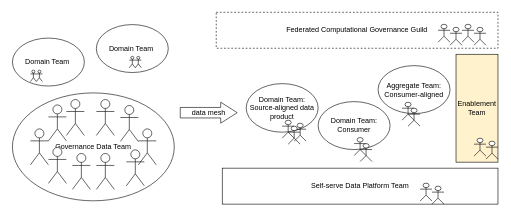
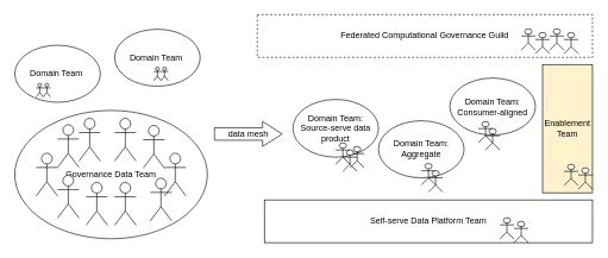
- <mxCell id="3" value="Aggregate Team:&lt;br&gt;Consumer-aligned" style="ellipse;whiteSpace=wrap;html=1;" parent="1" vertex="1"><mxGeometry x="630" y="109" width="120" height="80" as="geometry" /></mxCell>
+ <mxCell id="3" value="Domain Team:&lt;br&gt;Consumer-aligned" style="ellipse;whiteSpace=wrap;html=1;" parent="1" vertex="1"><mxGeometry x="630" y="109" width="120" height="80" as="geometry" /></mxCell>
- <mxCell id="5" value="Domain Team:&lt;br&gt;Source-aligned data product" style="ellipse;whiteSpace=wrap;html=1;" parent="1" vertex="1"><mxGeometry x="410" y="139" width="120" height="81" as="geometry" /></mxCell>
+ <mxCell id="5" value="Domain Team:&lt;br&gt;Source-serve data product" style="ellipse;whiteSpace=wrap;html=1;" parent="1" vertex="1"><mxGeometry x="410" y="139" width="120" height="81" as="geometry" /></mxCell>
- <mxCell id="4" value="Domain Team:&lt;br&gt;Consumer" style="ellipse;whiteSpace=wrap;html=1;" parent="1" vertex="1"><mxGeometry x="530" y="169" width="120" height="80" as="geometry" /></mxCell>
+ <mxCell id="4" value="Domain Team:&lt;br&gt;Aggregate" style="ellipse;whiteSpace=wrap;html=1;" parent="1" vertex="1"><mxGeometry x="530" y="169" width="120" height="80" as="geometry" /></mxCell>
